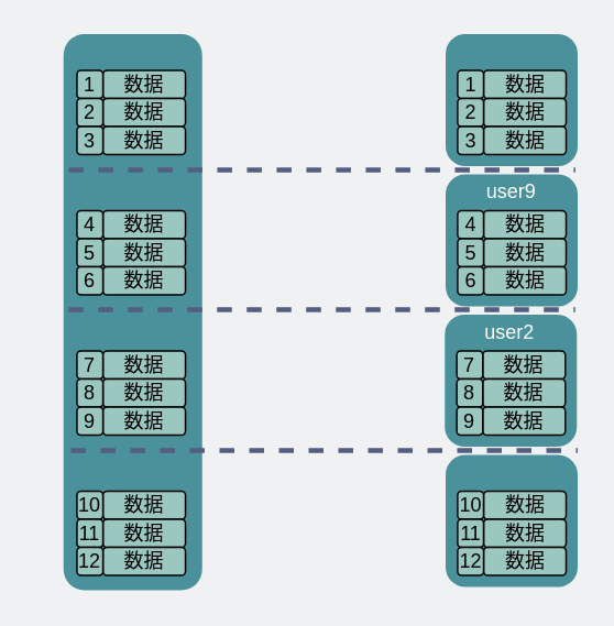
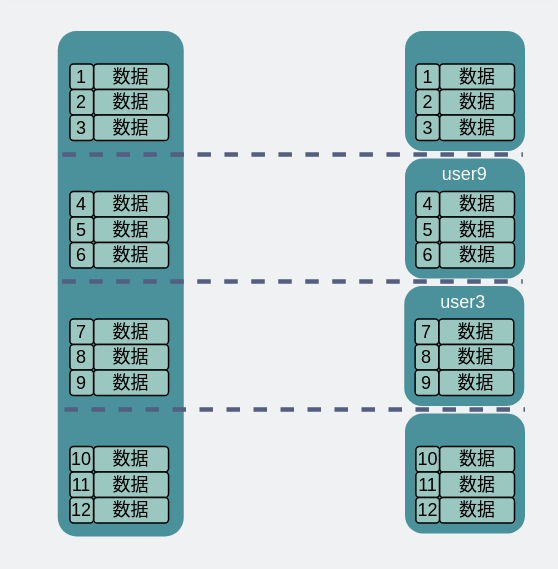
- <mxCell id="19" value="&lt;font color=&quot;#ffffff&quot;&gt;user2&lt;/font&gt;" style="text;html=1;strokeColor=none;fillColor=none;align=center;verticalAlign=middle;whiteSpace=wrap;rounded=0;dashed=1;fontColor=#535E80;" parent="1" vertex="1"><mxGeometry x="281" y="190" width="55" height="22" as="geometry" /></mxCell>
+ <mxCell id="19" value="&lt;font color=&quot;#ffffff&quot;&gt;user3&lt;/font&gt;" style="text;html=1;strokeColor=none;fillColor=none;align=center;verticalAlign=middle;whiteSpace=wrap;rounded=0;dashed=1;fontColor=#535E80;" parent="1" vertex="1"><mxGeometry x="281" y="190" width="55" height="22" as="geometry" /></mxCell>
